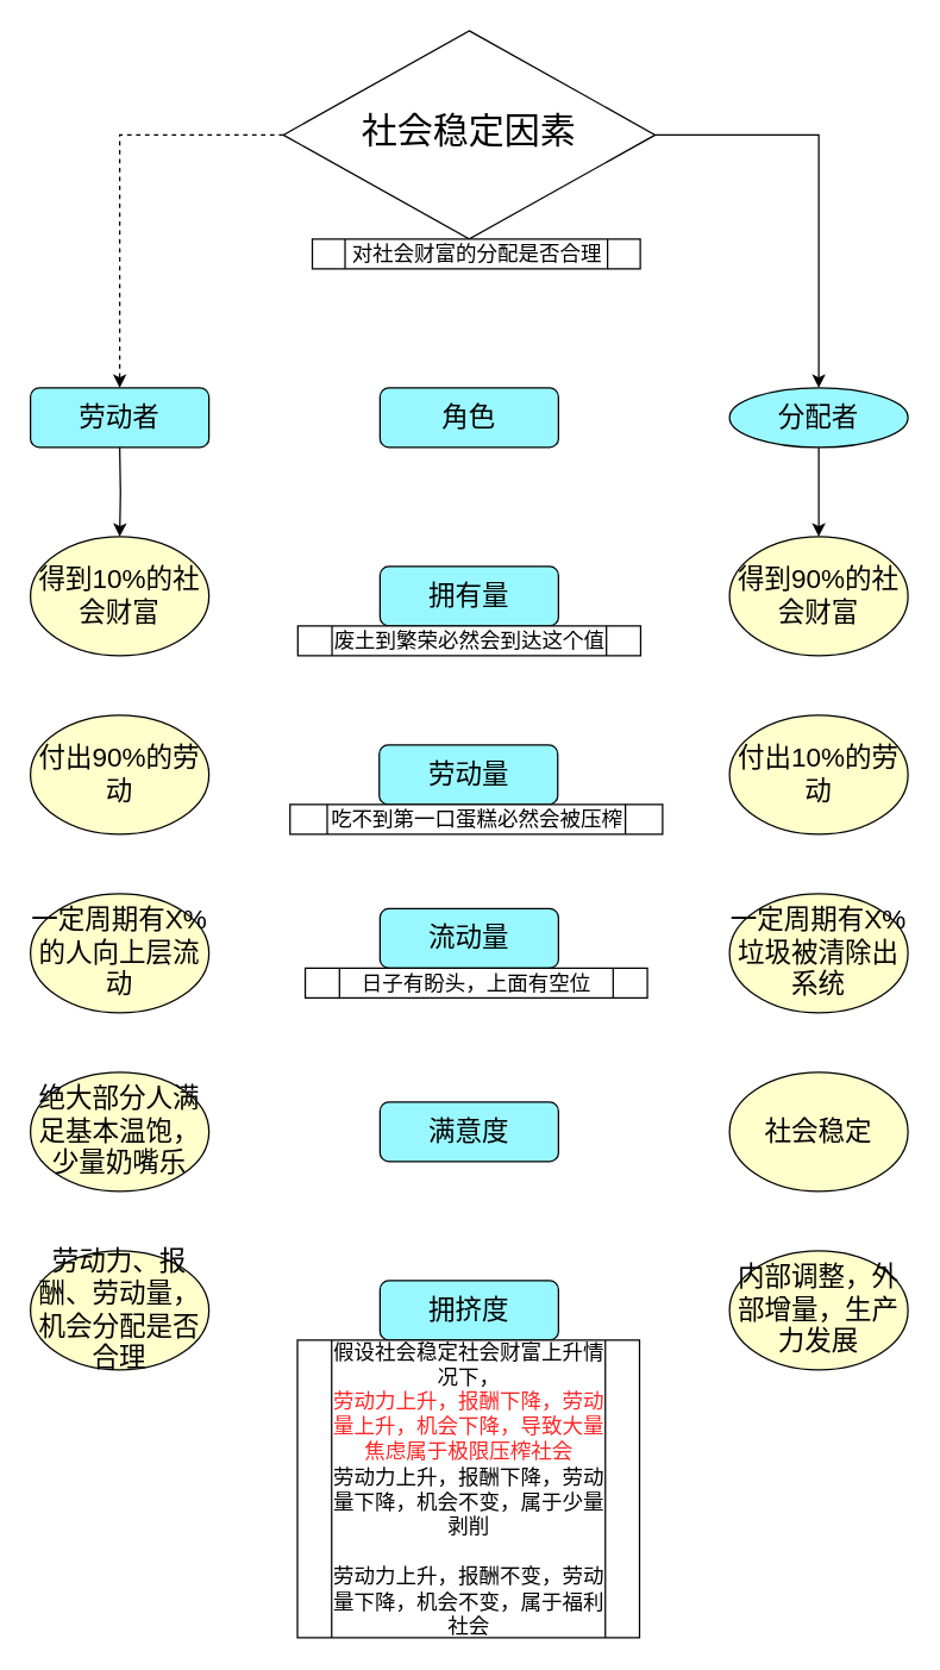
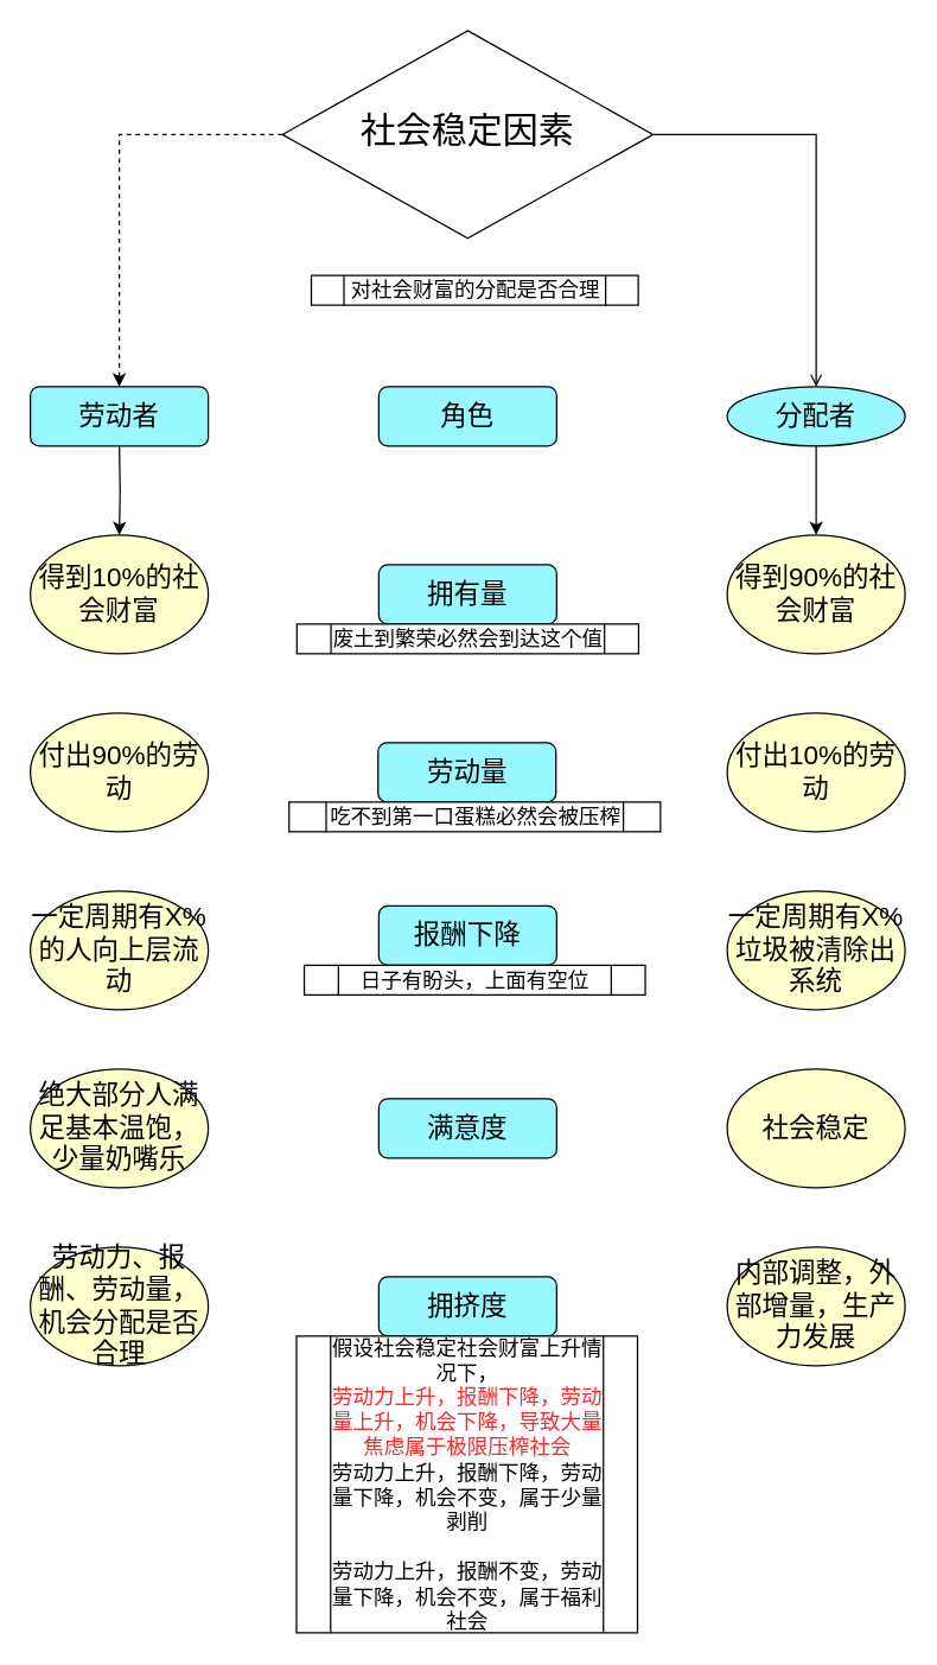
- <mxCell id="23" value="&lt;font style=&quot;font-size: 14px;&quot;&gt;对社会财富的分配是否合理&lt;/font&gt;" style="shape=process;whiteSpace=wrap;html=1;backgroundOutline=1;" parent="1" vertex="1"><mxGeometry x="209.5" y="160" width="220.5" height="20" as="geometry" /></mxCell>
+ <mxCell id="23" value="&lt;font style=&quot;font-size: 14px;&quot;&gt;对社会财富的分配是否合理&lt;/font&gt;" style="shape=process;whiteSpace=wrap;html=1;backgroundOutline=1;" parent="1" vertex="1"><mxGeometry x="209.5" y="185" width="220.5" height="20" as="geometry" /></mxCell>
- <mxCell id="2" style="edgeStyle=orthogonalEdgeStyle;rounded=0;orthogonalLoop=1;jettySize=auto;html=1;entryX=0.5;entryY=0;entryDx=0;entryDy=0;" parent="1" source="4" target="6" edge="1"><mxGeometry relative="1" as="geometry" /></mxCell>
+ <mxCell id="2" style="edgeStyle=orthogonalEdgeStyle;rounded=0;orthogonalLoop=1;jettySize=auto;html=1;entryX=0.5;entryY=0;entryDx=0;entryDy=0;endArrow=open;" parent="1" source="4" target="6" edge="1"><mxGeometry relative="1" as="geometry" /></mxCell>
- <mxCell id="16" value="&lt;font style=&quot;font-size: 18px;&quot;&gt;流动量&lt;br&gt;&lt;/font&gt;" style="rounded=1;whiteSpace=wrap;html=1;fontSize=12;glass=0;strokeWidth=1;shadow=0;fillColor=#99F8FF;" parent="1" vertex="1"><mxGeometry x="255" y="610" width="120" height="40" as="geometry" /></mxCell>
+ <mxCell id="16" value="&lt;font style=&quot;font-size: 18px;&quot;&gt;报酬下降&lt;br&gt;&lt;/font&gt;" style="rounded=1;whiteSpace=wrap;html=1;fontSize=12;glass=0;strokeWidth=1;shadow=0;fillColor=#99F8FF;" parent="1" vertex="1"><mxGeometry x="255" y="610" width="120" height="40" as="geometry" /></mxCell>
